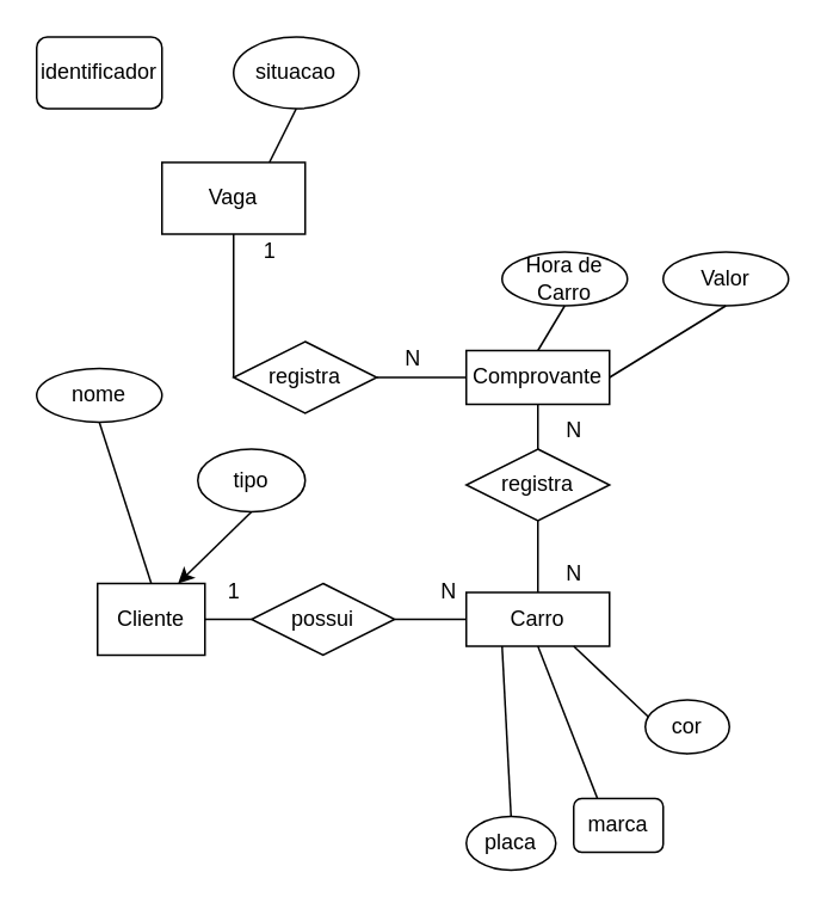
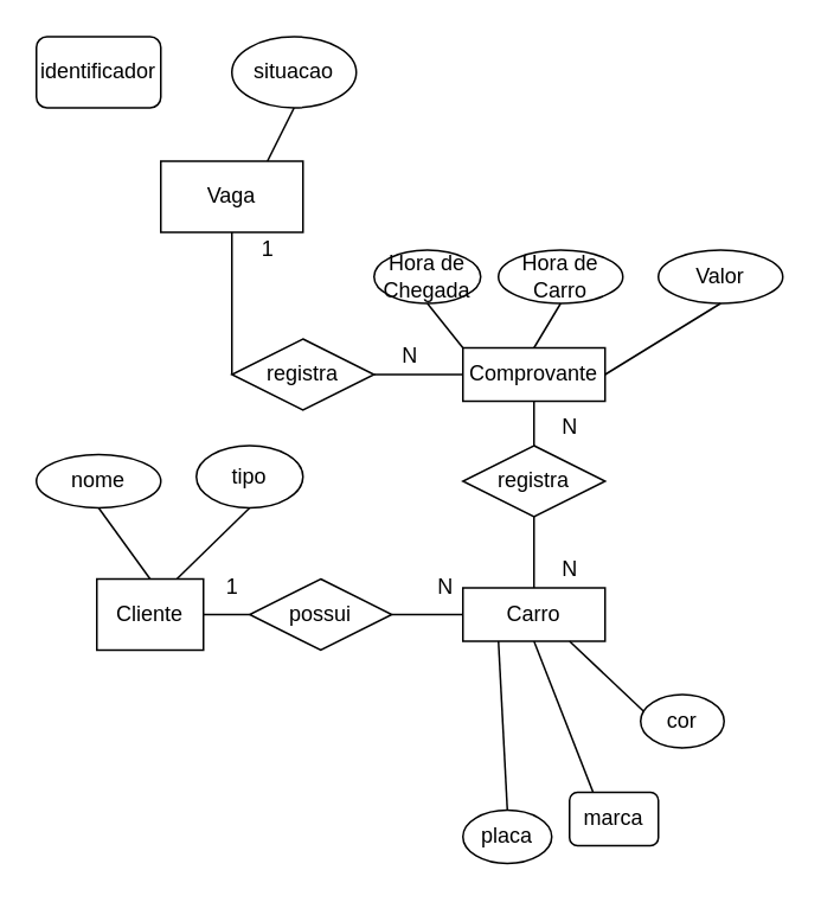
+ <mxCell id="15" value="Hora de Chegada" style="ellipse;whiteSpace=wrap;html=1;" vertex="1" parent="1"><mxGeometry x="210" y="140" width="60" height="30" as="geometry" /></mxCell>
+ <mxCell id="27" value="" style="endArrow=none;html=1;rounded=0;exitX=0;exitY=0;exitDx=0;exitDy=0;entryX=0.5;entryY=1;entryDx=0;entryDy=0;" edge="1" parent="1" source="3" target="15"><mxGeometry width="50" height="50" relative="1" as="geometry"><mxPoint x="390" y="190" as="sourcePoint" /><mxPoint x="440" y="140" as="targetPoint" /></mxGeometry></mxCell>
- <mxCell id="18" value="nome" style="ellipse;whiteSpace=wrap;html=1;" vertex="1" parent="1"><mxGeometry x="20" y="205" width="70" height="30" as="geometry" /></mxCell>
+ <mxCell id="18" value="nome" style="ellipse;whiteSpace=wrap;html=1;" vertex="1" parent="1"><mxGeometry x="20" y="255" width="70" height="30" as="geometry" /></mxCell>
- <mxCell id="22" value="" style="endArrow=classic;html=1;rounded=0;entryX=0.75;entryY=0;entryDx=0;entryDy=0;exitX=0.5;exitY=1;exitDx=0;exitDy=0;" edge="1" parent="1" source="21" target="5"><mxGeometry width="50" height="50" relative="1" as="geometry"><mxPoint x="30" y="455" as="sourcePoint" /><mxPoint x="80" y="405" as="targetPoint" /></mxGeometry></mxCell>
+ <mxCell id="22" value="" style="endArrow=none;html=1;rounded=0;entryX=0.75;entryY=0;entryDx=0;entryDy=0;exitX=0.5;exitY=1;exitDx=0;exitDy=0;" edge="1" parent="1" source="21" target="5"><mxGeometry width="50" height="50" relative="1" as="geometry"><mxPoint x="30" y="455" as="sourcePoint" /><mxPoint x="80" y="405" as="targetPoint" /></mxGeometry></mxCell>
